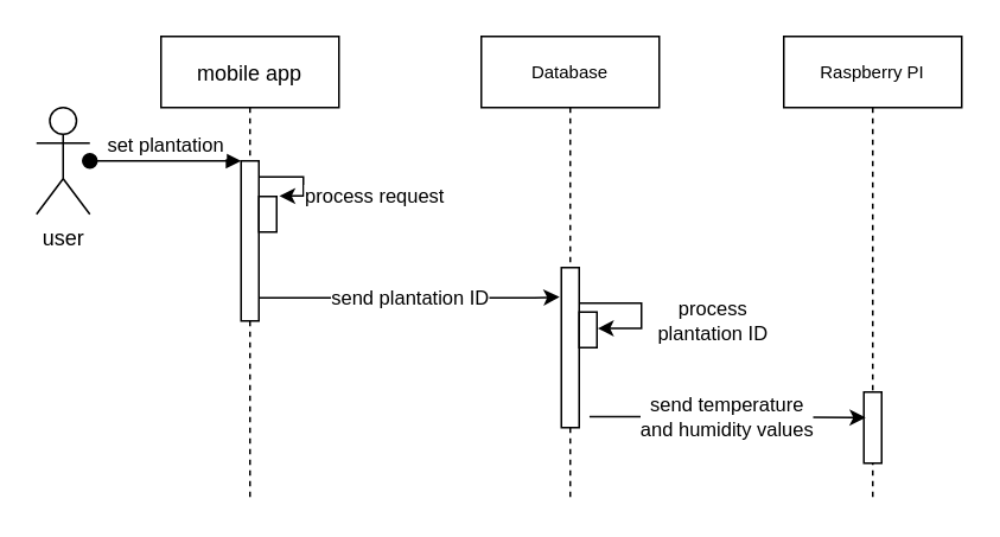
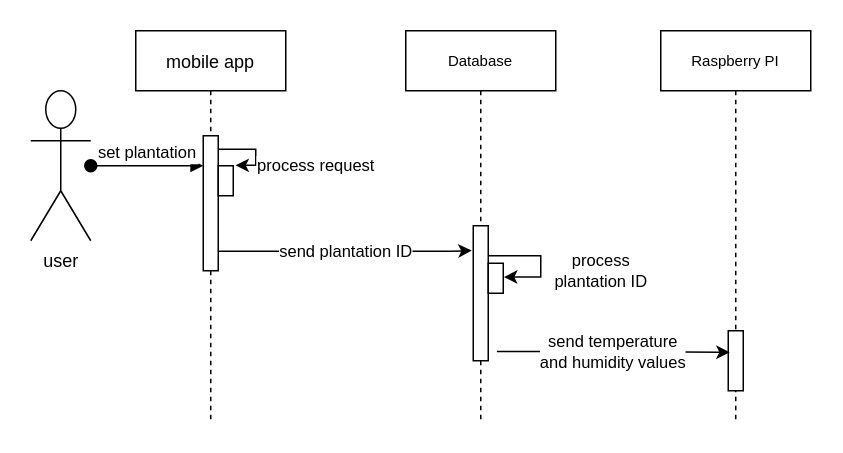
- <mxCell id="10" value="user" style="shape=umlActor;verticalLabelPosition=bottom;verticalAlign=top;html=1;outlineConnect=0;" vertex="1" parent="1"><mxGeometry x="20" y="60" width="30" height="60" as="geometry" /></mxCell>
+ <mxCell id="10" value="user" style="shape=umlActor;verticalLabelPosition=bottom;verticalAlign=top;html=1;outlineConnect=0;" vertex="1" parent="1"><mxGeometry x="20" y="60" width="40" height="100" as="geometry" /></mxCell>
